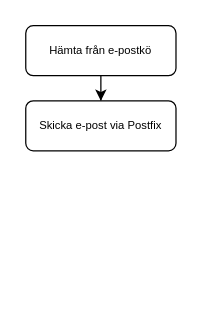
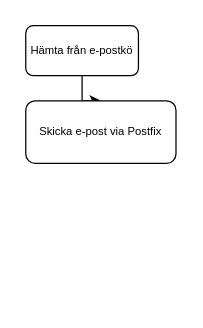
- <mxCell id="3" value="Hämta från e-postkö" style="rounded=1;whiteSpace=wrap;html=1;fontSize=9;glass=0;strokeWidth=1;shadow=0;" vertex="1" parent="1"><mxGeometry x="20" y="20" width="120" height="40" as="geometry" /></mxCell>
+ <mxCell id="3" value="Hämta från e-postkö" style="rounded=1;whiteSpace=wrap;html=1;fontSize=9;glass=0;strokeWidth=1;shadow=0;" vertex="1" parent="1"><mxGeometry x="20" y="20" width="90" height="40" as="geometry" /></mxCell>
- <mxCell id="4" value="Skicka e-post via Postfix" style="rounded=1;whiteSpace=wrap;html=1;fontSize=9;glass=0;strokeWidth=1;shadow=0;" vertex="1" parent="1"><mxGeometry x="20" y="80" width="120" height="40" as="geometry" /></mxCell>
+ <mxCell id="4" value="Skicka e-post via Postfix" style="rounded=1;whiteSpace=wrap;html=1;fontSize=9;glass=0;strokeWidth=1;shadow=0;" vertex="1" parent="1"><mxGeometry x="20" y="80" width="120" height="50" as="geometry" /></mxCell>
